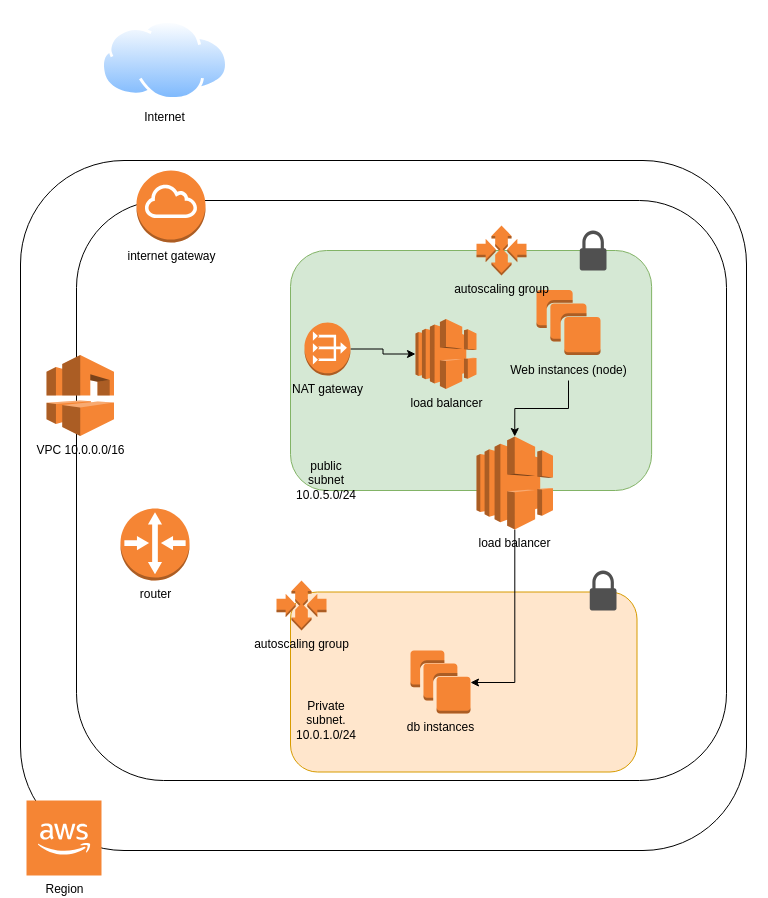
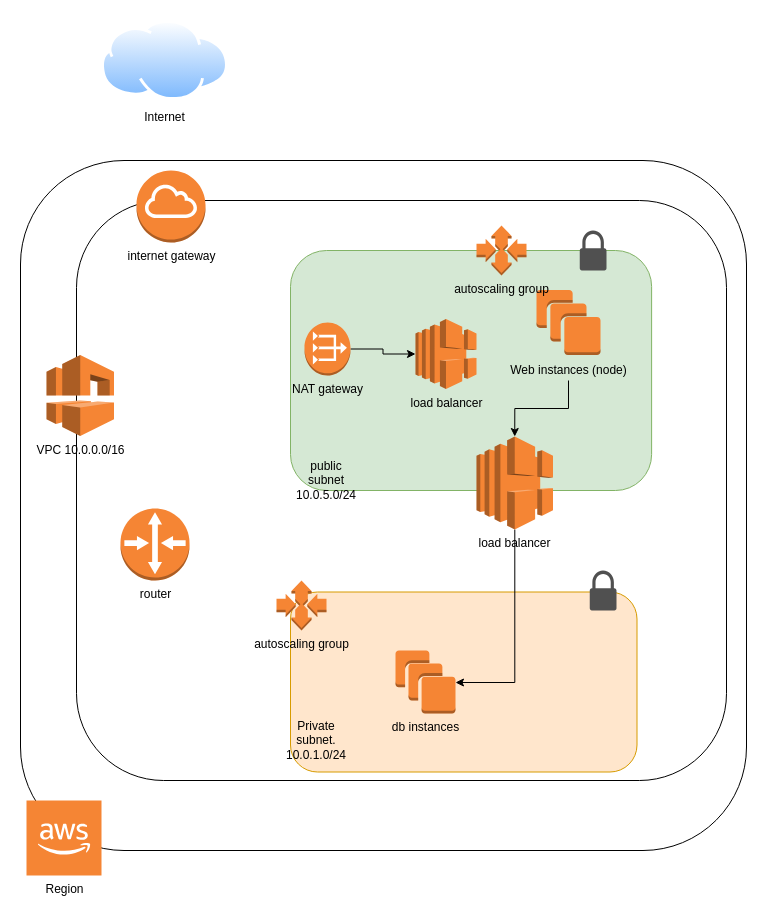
- <mxCell id="14" value="db instances&lt;br&gt;" style="outlineConnect=0;dashed=0;verticalLabelPosition=bottom;verticalAlign=top;align=center;html=1;shape=mxgraph.aws3.instances;fillColor=#F58534;gradientColor=none;" vertex="1" parent="1"><mxGeometry x="410" y="650" width="60" height="63" as="geometry" /></mxCell>
+ <mxCell id="14" value="db instances&lt;br&gt;" style="outlineConnect=0;dashed=0;verticalLabelPosition=bottom;verticalAlign=top;align=center;html=1;shape=mxgraph.aws3.instances;fillColor=#F58534;gradientColor=none;" vertex="1" parent="1"><mxGeometry x="395" y="650" width="60" height="63" as="geometry" /></mxCell>
- <mxCell id="15" value="Private subnet. 10.0.1.0/24" style="text;html=1;strokeColor=none;fillColor=none;align=center;verticalAlign=middle;whiteSpace=wrap;rounded=0;" vertex="1" parent="1"><mxGeometry x="306" y="710" width="40" height="20" as="geometry" /></mxCell>
+ <mxCell id="15" value="Private subnet. 10.0.1.0/24" style="text;html=1;strokeColor=none;fillColor=none;align=center;verticalAlign=middle;whiteSpace=wrap;rounded=0;" vertex="1" parent="1"><mxGeometry x="296" y="730" width="40" height="20" as="geometry" /></mxCell>
